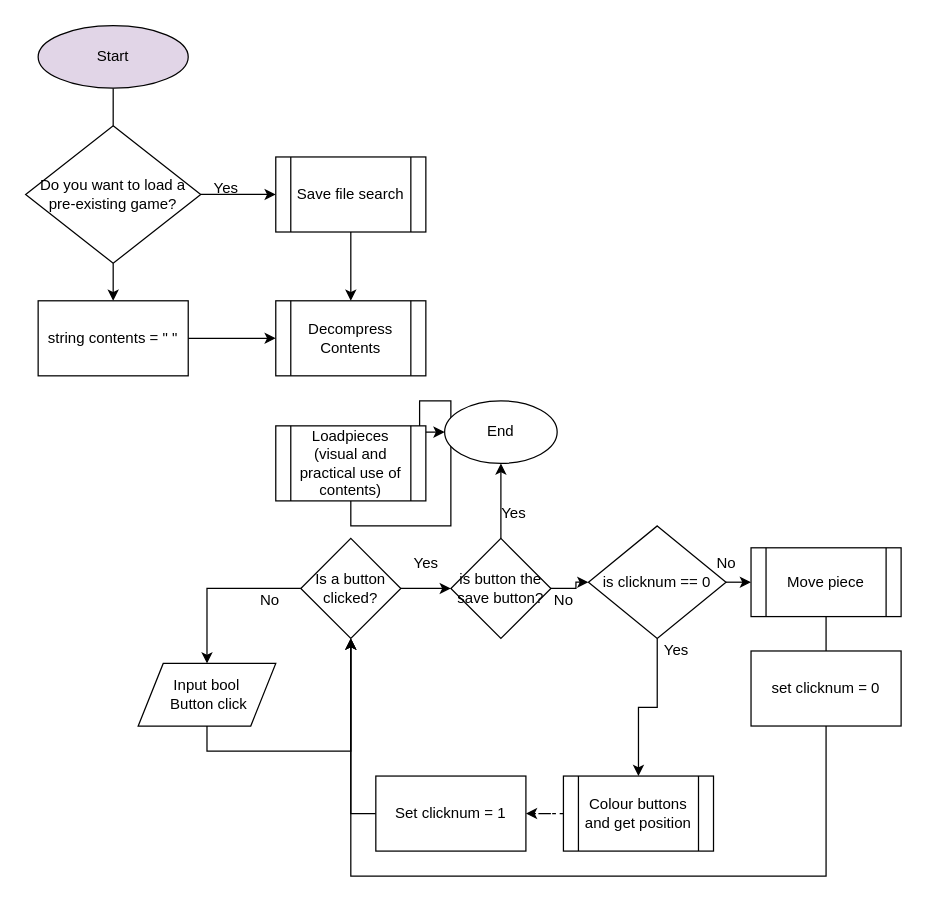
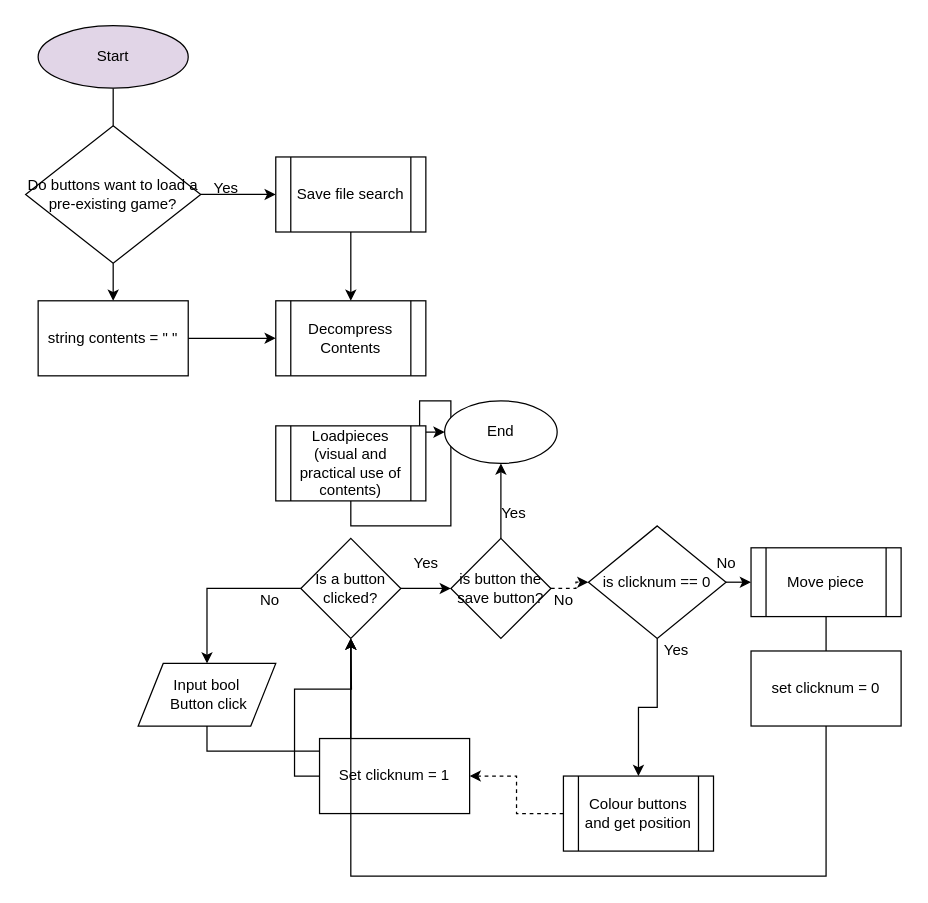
- <mxCell id="6" value="Do you want to load a pre-existing game?" style="rhombus;whiteSpace=wrap;html=1;" vertex="1" parent="1"><mxGeometry x="20" y="100" width="140" height="110" as="geometry" /></mxCell>
+ <mxCell id="6" value="Do buttons want to load a pre-existing game?" style="rhombus;whiteSpace=wrap;html=1;" vertex="1" parent="1"><mxGeometry x="20" y="100" width="140" height="110" as="geometry" /></mxCell>
- <mxCell id="32" style="edgeStyle=orthogonalEdgeStyle;rounded=0;orthogonalLoop=1;jettySize=auto;html=1;" edge="1" parent="1" source="34" target="25"><mxGeometry relative="1" as="geometry" /></mxCell>
+ <mxCell id="32" style="edgeStyle=orthogonalEdgeStyle;rounded=0;orthogonalLoop=1;jettySize=auto;html=1;dashed=1;" edge="1" parent="1" source="34" target="25"><mxGeometry relative="1" as="geometry" /></mxCell>
- <mxCell id="29" value="Set clicknum = 1" style="rounded=0;whiteSpace=wrap;html=1;" vertex="1" parent="1"><mxGeometry x="300" y="620" width="120" height="60" as="geometry" /></mxCell>
+ <mxCell id="29" value="Set clicknum = 1" style="rounded=0;whiteSpace=wrap;html=1;" vertex="1" parent="1"><mxGeometry x="255" y="590" width="120" height="60" as="geometry" /></mxCell>
